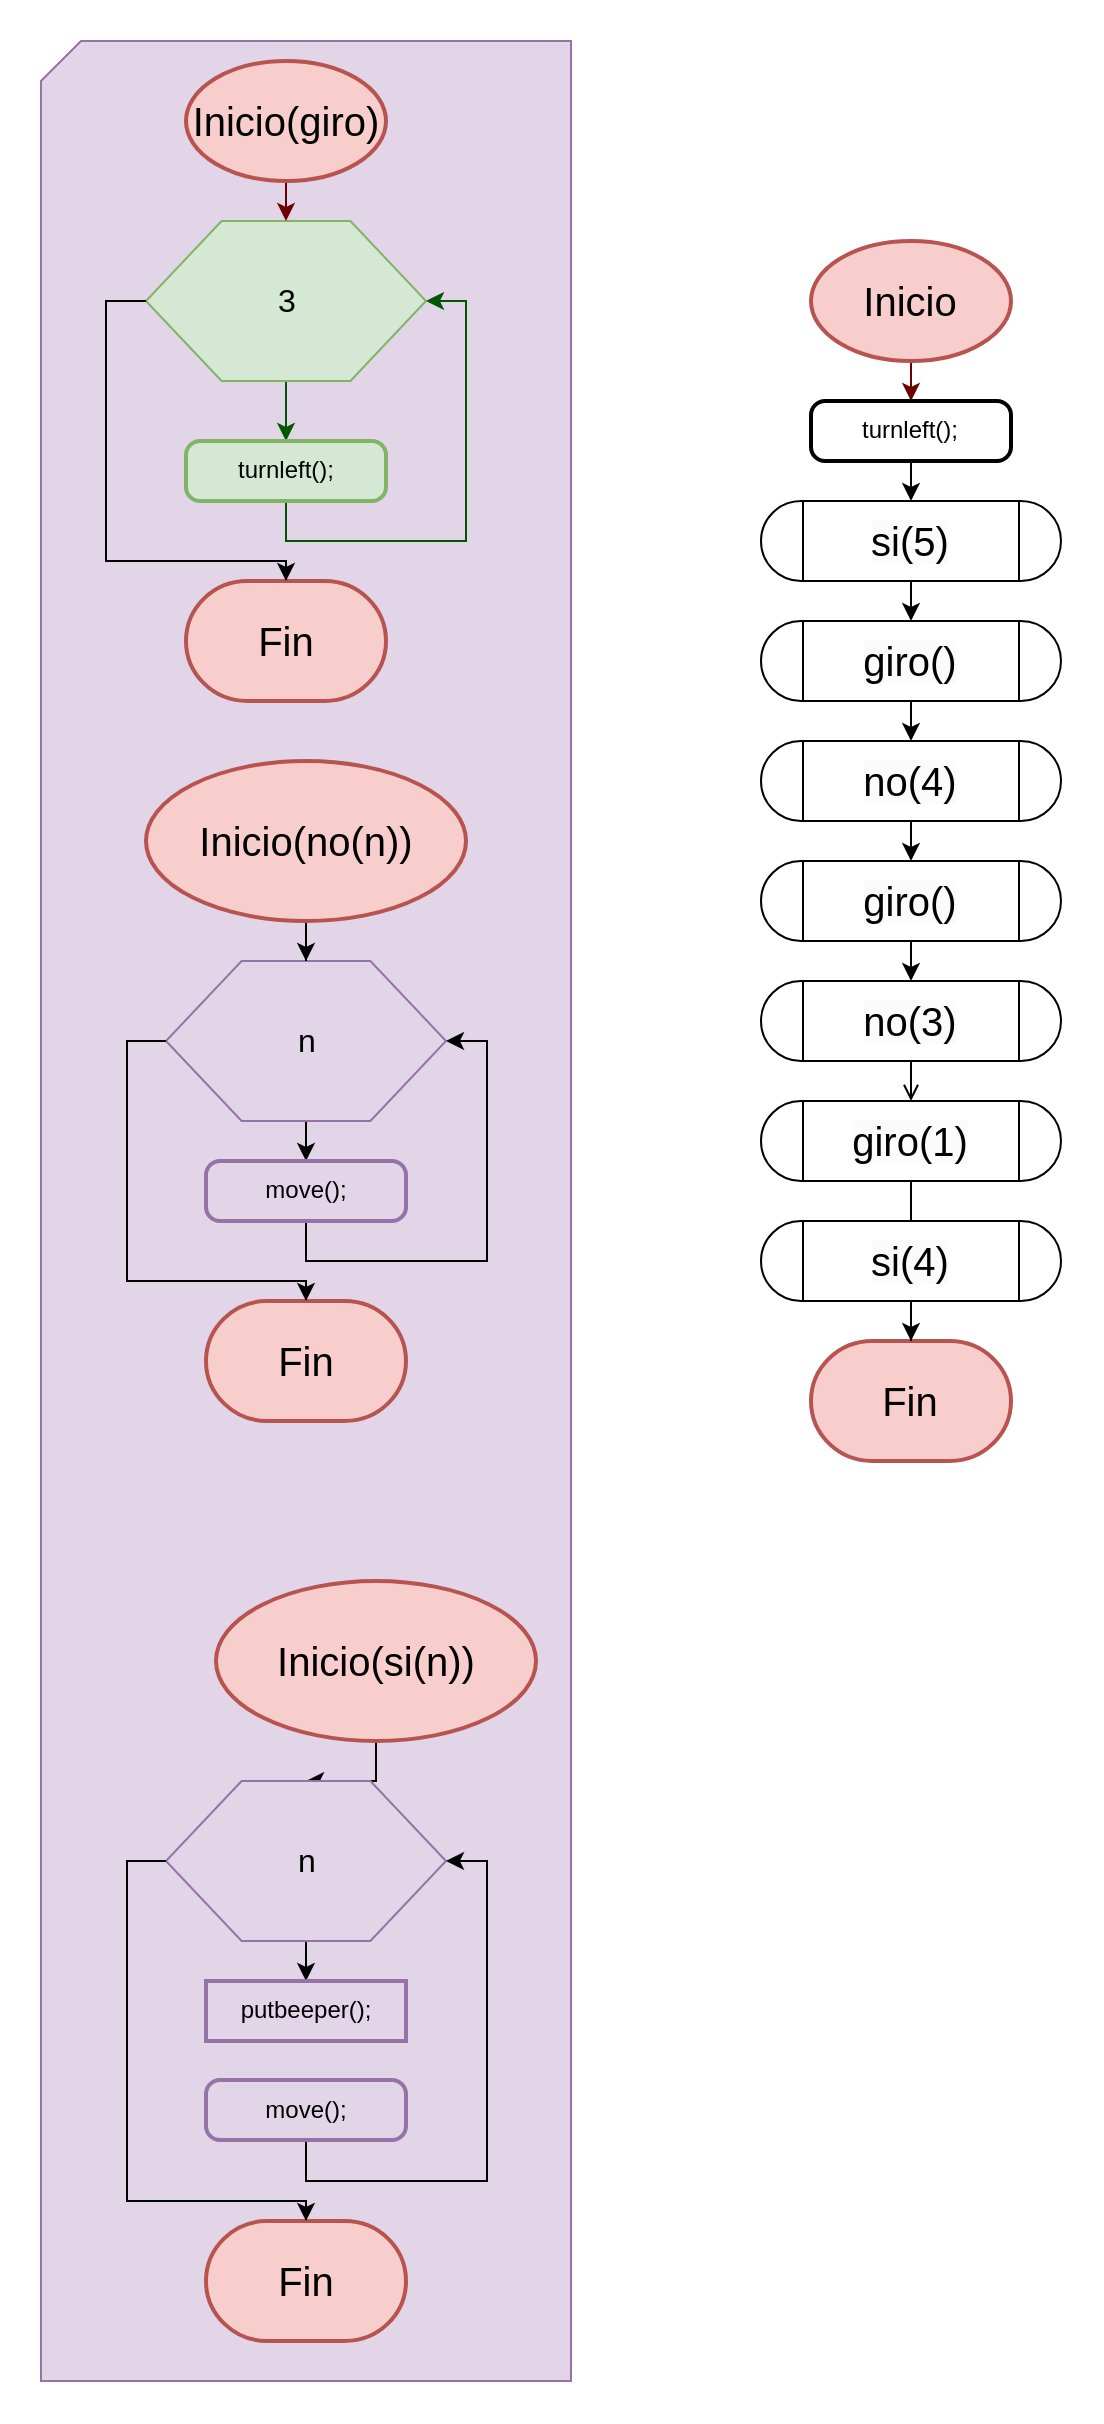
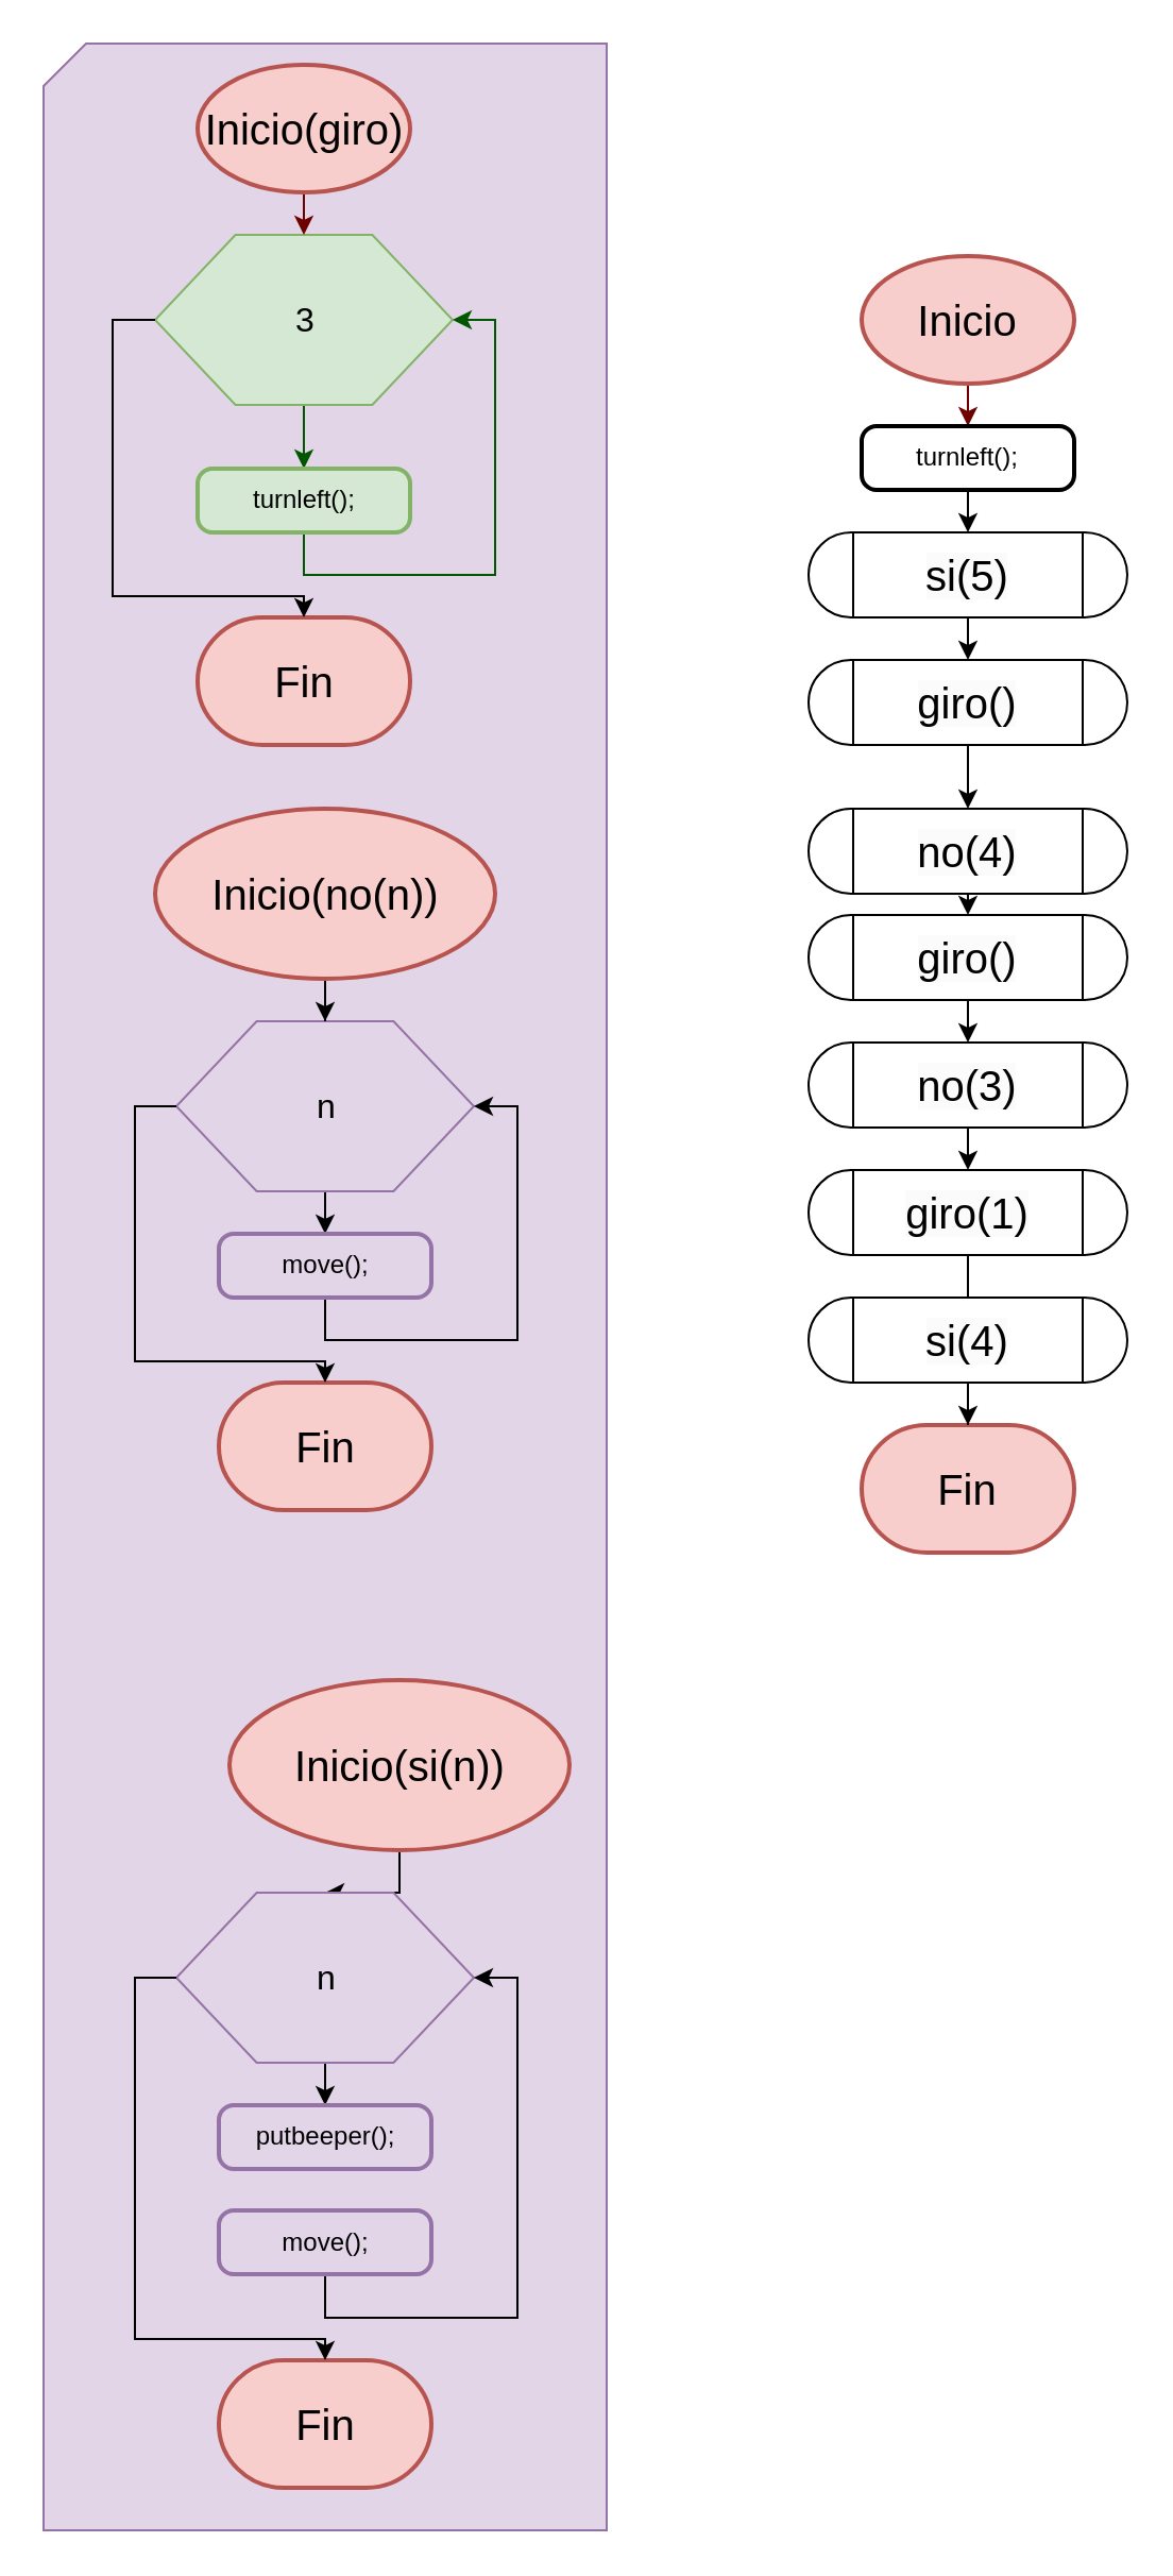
- <mxCell id="40" value="&lt;span style=&quot;color: rgb(0, 0, 0); font-family: Helvetica; font-size: 20px; font-style: normal; font-variant-ligatures: normal; font-variant-caps: normal; font-weight: 400; letter-spacing: normal; orphans: 2; text-align: center; text-indent: 0px; text-transform: none; widows: 2; word-spacing: 0px; -webkit-text-stroke-width: 0px; background-color: rgb(251, 251, 251); text-decoration-thickness: initial; text-decoration-style: initial; text-decoration-color: initial; float: none; display: inline !important;&quot;&gt;no(4)&lt;/span&gt;" style="verticalLabelPosition=middle;verticalAlign=middle;html=1;shape=process;whiteSpace=wrap;rounded=1;size=0.14;arcSize=50;labelPosition=center;align=center;" vertex="1" parent="1"><mxGeometry x="380" y="370" width="150" height="40" as="geometry" /></mxCell>
+ <mxCell id="40" value="&lt;span style=&quot;color: rgb(0, 0, 0); font-family: Helvetica; font-size: 20px; font-style: normal; font-variant-ligatures: normal; font-variant-caps: normal; font-weight: 400; letter-spacing: normal; orphans: 2; text-align: center; text-indent: 0px; text-transform: none; widows: 2; word-spacing: 0px; -webkit-text-stroke-width: 0px; background-color: rgb(251, 251, 251); text-decoration-thickness: initial; text-decoration-style: initial; text-decoration-color: initial; float: none; display: inline !important;&quot;&gt;no(4)&lt;/span&gt;" style="verticalLabelPosition=middle;verticalAlign=middle;html=1;shape=process;whiteSpace=wrap;rounded=1;size=0.14;arcSize=50;labelPosition=center;align=center;" vertex="1" parent="1"><mxGeometry x="380" y="380" width="150" height="40" as="geometry" /></mxCell>
- <mxCell id="20" style="edgeStyle=orthogonalEdgeStyle;rounded=0;orthogonalLoop=1;jettySize=auto;html=1;exitX=0.5;exitY=1;exitDx=0;exitDy=0;entryX=0.5;entryY=0;entryDx=0;entryDy=0;endArrow=open;" edge="1" parent="1" source="21" target="23"><mxGeometry relative="1" as="geometry" /></mxCell>
+ <mxCell id="20" style="edgeStyle=orthogonalEdgeStyle;rounded=0;orthogonalLoop=1;jettySize=auto;html=1;exitX=0.5;exitY=1;exitDx=0;exitDy=0;entryX=0.5;entryY=0;entryDx=0;entryDy=0;" edge="1" parent="1" source="21" target="23"><mxGeometry relative="1" as="geometry" /></mxCell>
- <mxCell id="43" value="putbeeper();" style="whiteSpace=wrap;html=1;absoluteArcSize=1;arcSize=14;strokeWidth=2;fillColor=#e1d5e7;strokeColor=#9673a6;rounded=0;" vertex="1" parent="1"><mxGeometry x="102.5" y="990" width="100" height="30" as="geometry" /></mxCell>
+ <mxCell id="43" value="putbeeper();" style="rounded=1;whiteSpace=wrap;html=1;absoluteArcSize=1;arcSize=14;strokeWidth=2;fillColor=#e1d5e7;strokeColor=#9673a6;" vertex="1" parent="1"><mxGeometry x="102.5" y="990" width="100" height="30" as="geometry" /></mxCell>
